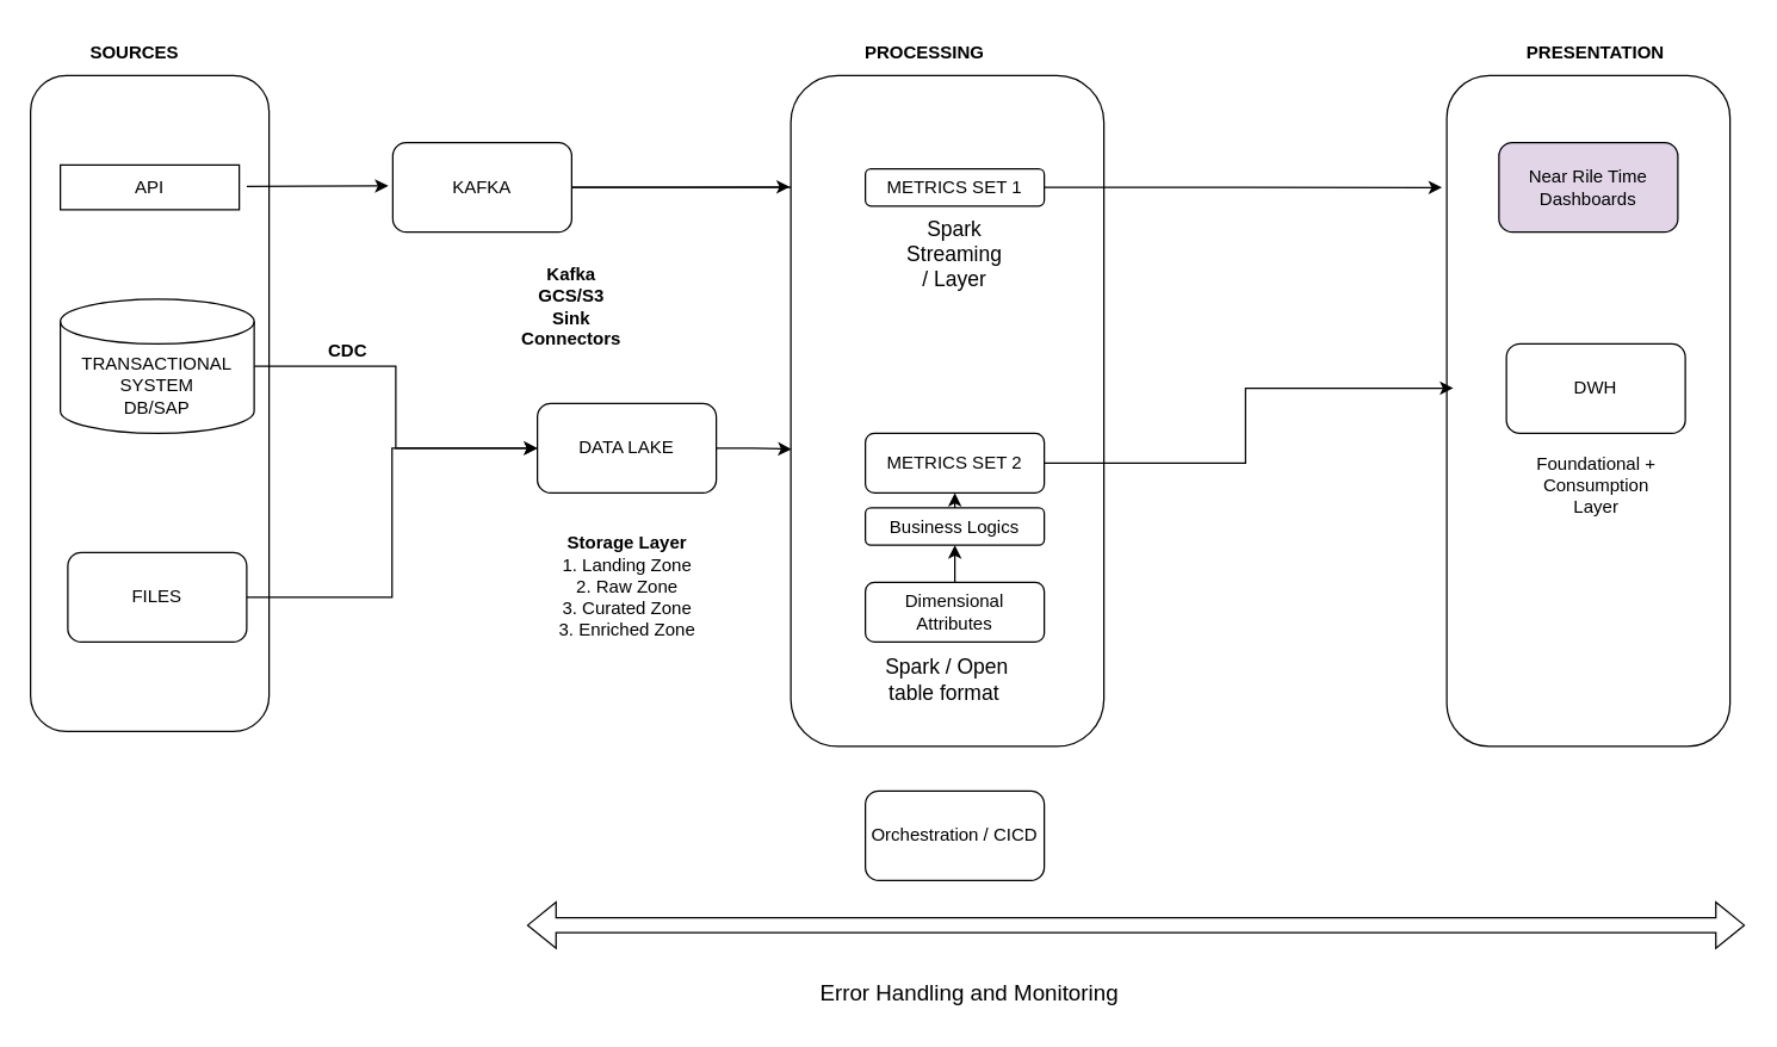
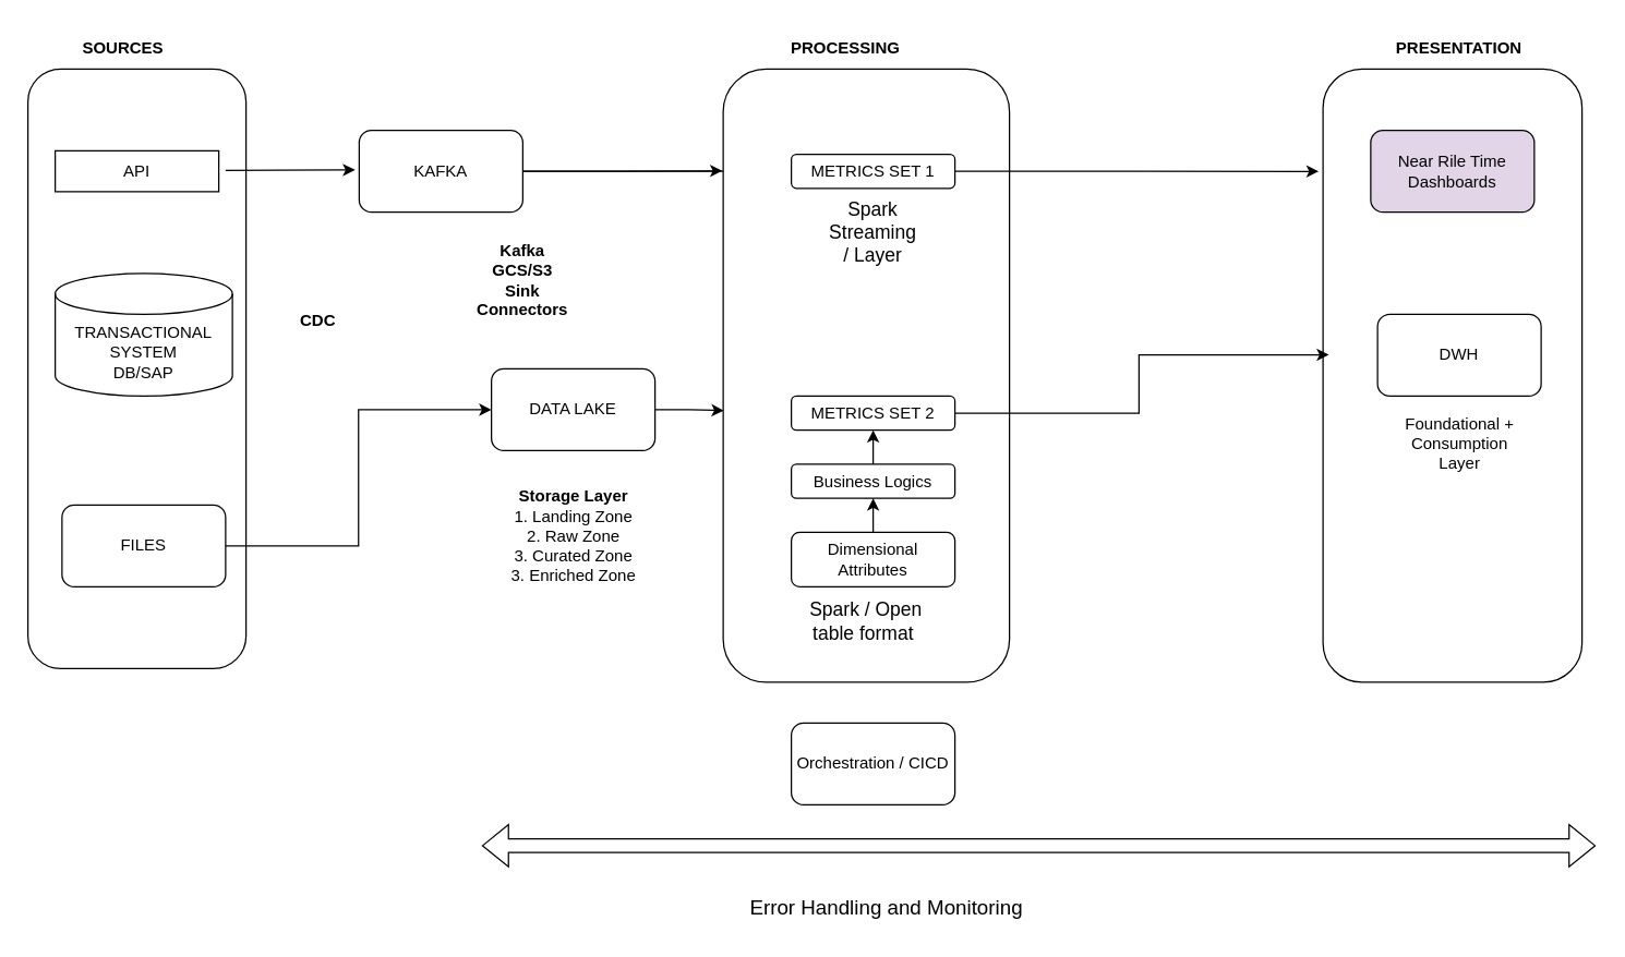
- <mxCell id="5" style="edgeStyle=orthogonalEdgeStyle;rounded=0;orthogonalLoop=1;jettySize=auto;html=1;exitX=1;exitY=0.5;exitDx=0;exitDy=0;exitPerimeter=0;entryX=0;entryY=0.5;entryDx=0;entryDy=0;" edge="1" parent="1" source="6" target="12"><mxGeometry relative="1" as="geometry" /></mxCell>
- <mxCell id="21" value="METRICS SET 2" style="rounded=1;whiteSpace=wrap;html=1;" vertex="1" parent="1"><mxGeometry x="580" y="290" width="120" height="40" as="geometry" /></mxCell>
+ <mxCell id="21" value="METRICS SET 2" style="rounded=1;whiteSpace=wrap;html=1;" vertex="1" parent="1"><mxGeometry x="580" y="290" width="120" height="25" as="geometry" /></mxCell>
